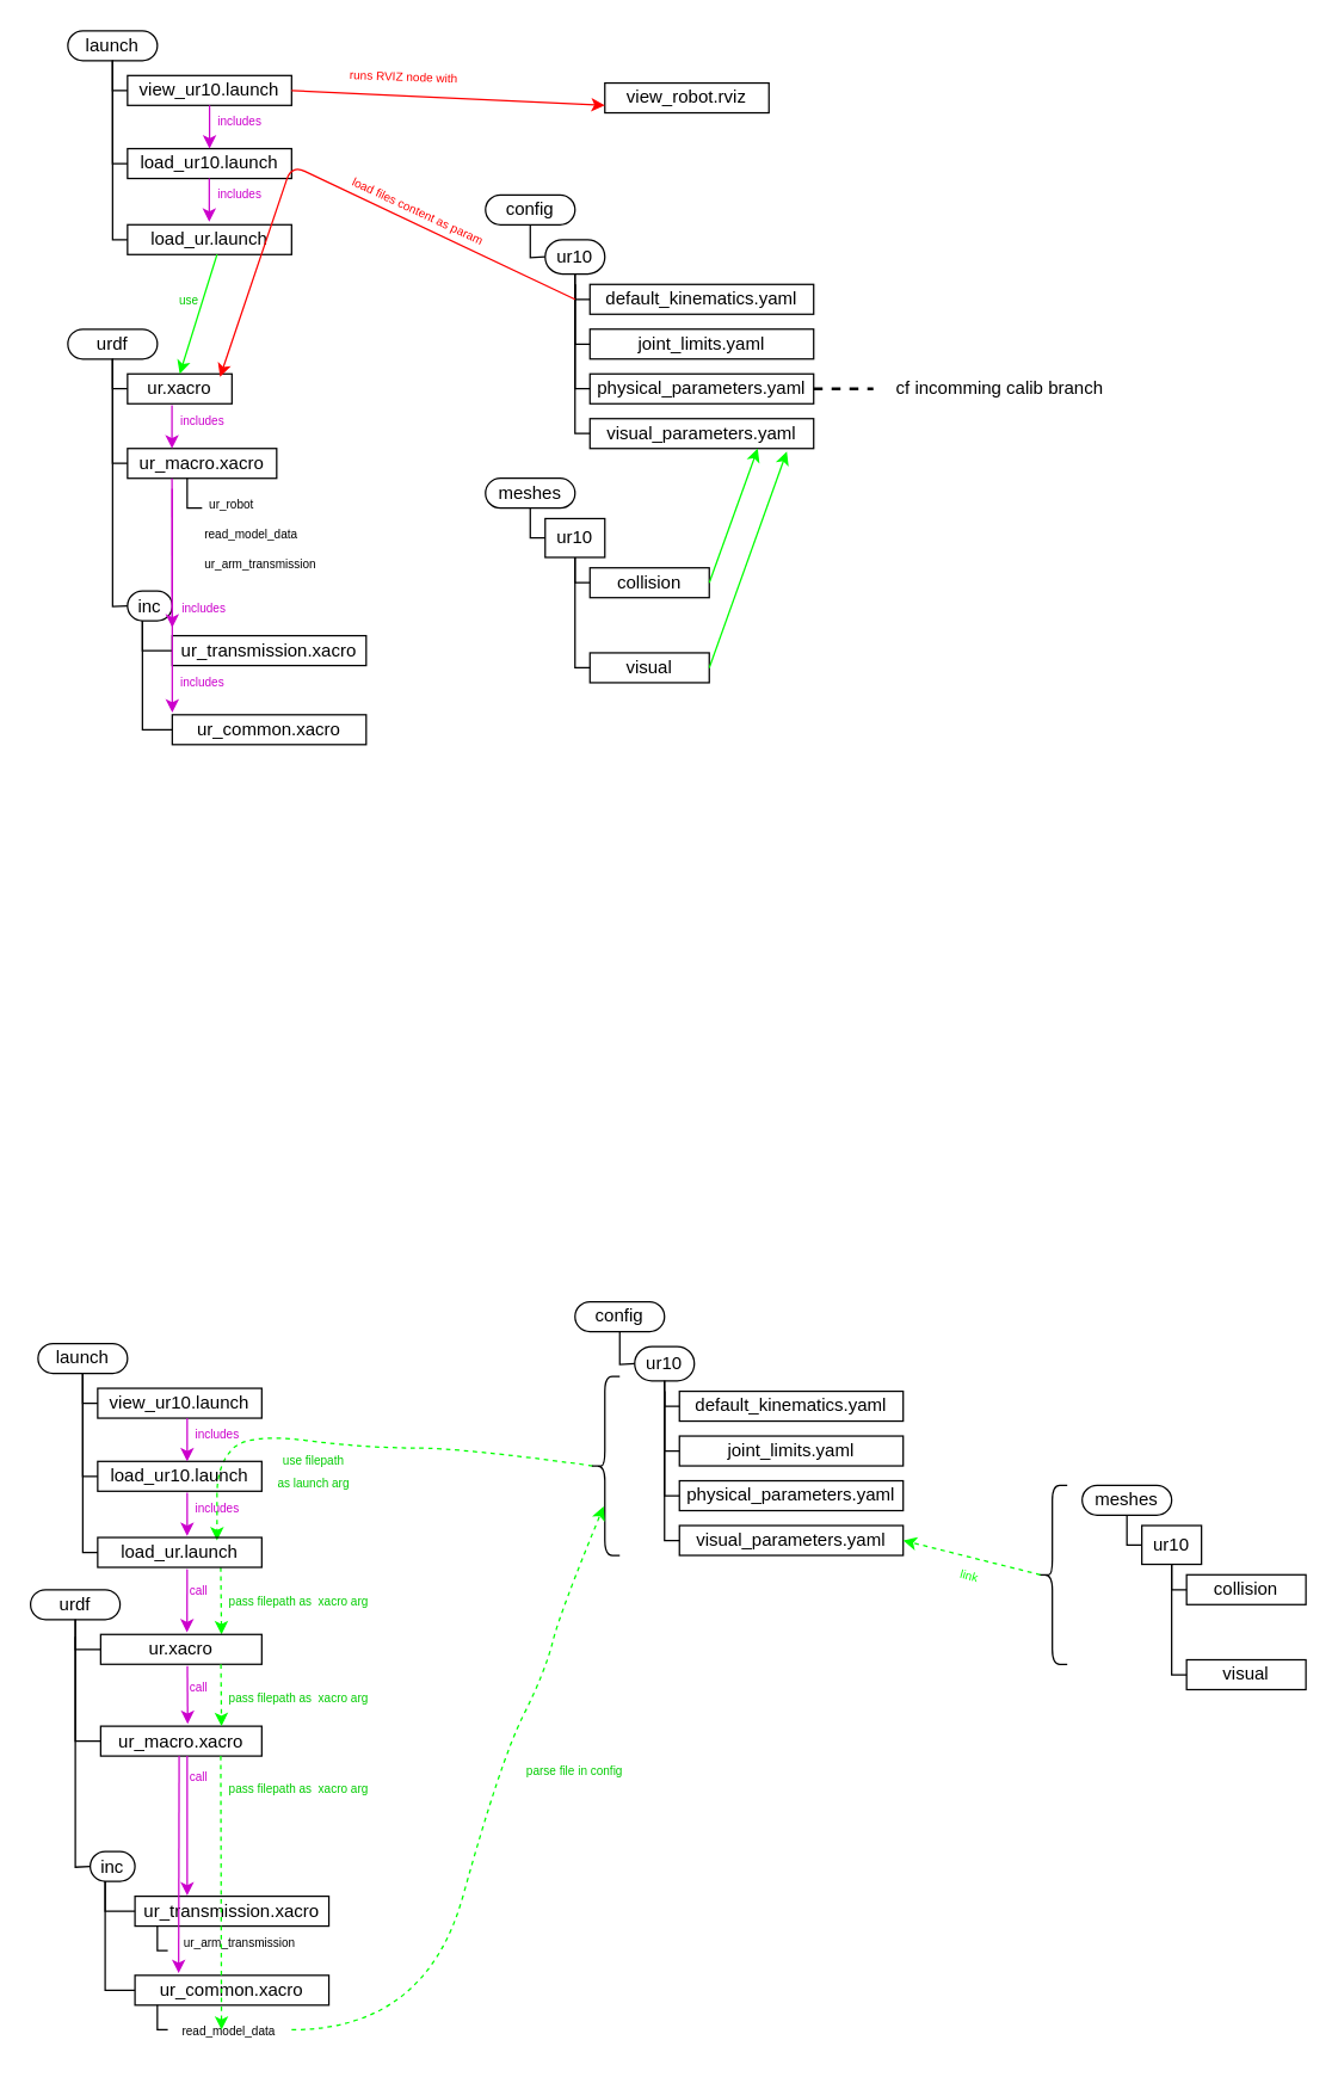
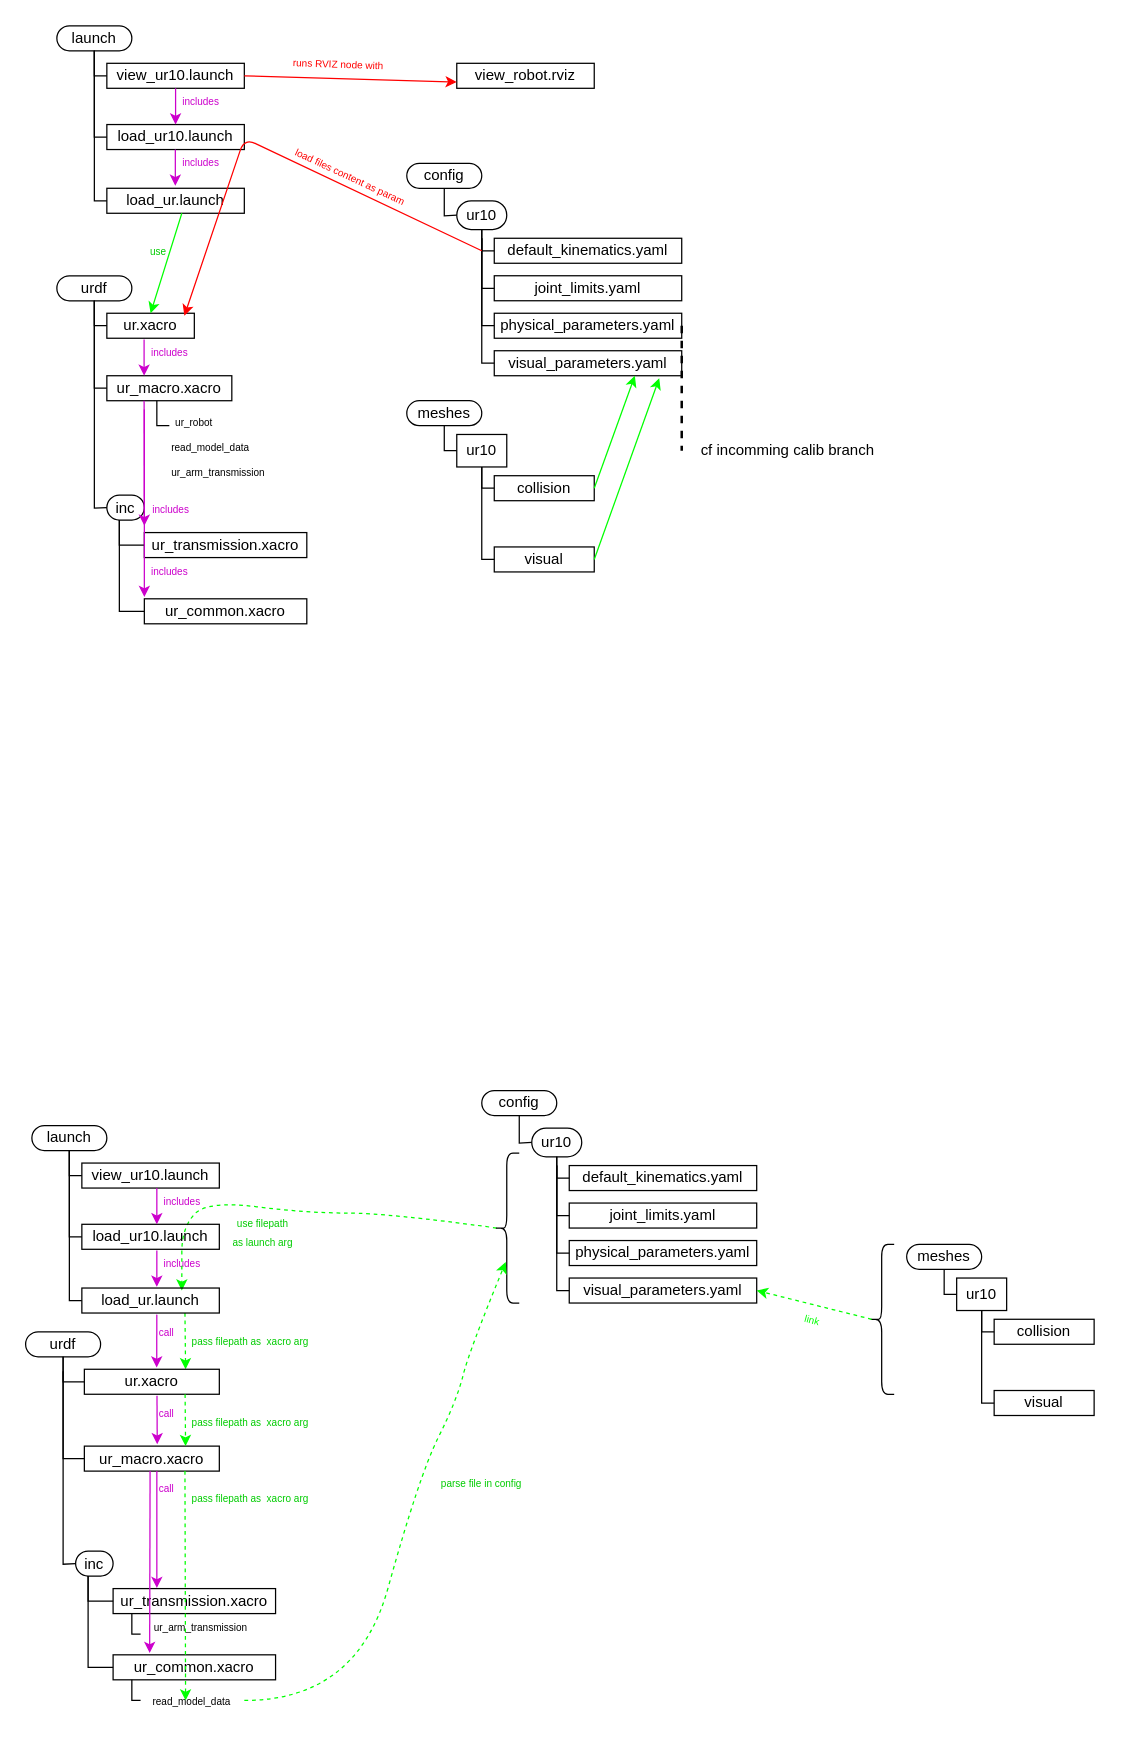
- <mxCell id="11" value="view_robot.rviz" style="rounded=0;whiteSpace=wrap;html=1;hachureGap=4;pointerEvents=0;fillColor=none;" vertex="1" parent="1"><mxGeometry x="405" y="55" width="110" height="20" as="geometry" /></mxCell>
+ <mxCell id="11" value="view_robot.rviz" style="rounded=0;whiteSpace=wrap;html=1;hachureGap=4;pointerEvents=0;fillColor=none;" vertex="1" parent="1"><mxGeometry x="365" y="50" width="110" height="20" as="geometry" /></mxCell>
- <mxCell id="62" value="cf incomming calib branch" style="text;html=1;strokeColor=none;fillColor=none;align=center;verticalAlign=middle;whiteSpace=wrap;rounded=0;shadow=0;hachureGap=4;pointerEvents=0;" vertex="1" parent="1"><mxGeometry x="585" y="250" width="170" height="20" as="geometry" /></mxCell>
+ <mxCell id="62" value="cf incomming calib branch" style="text;html=1;strokeColor=none;fillColor=none;align=center;verticalAlign=middle;whiteSpace=wrap;rounded=0;shadow=0;hachureGap=4;pointerEvents=0;" vertex="1" parent="1"><mxGeometry x="545" y="350" width="170" height="20" as="geometry" /></mxCell>
